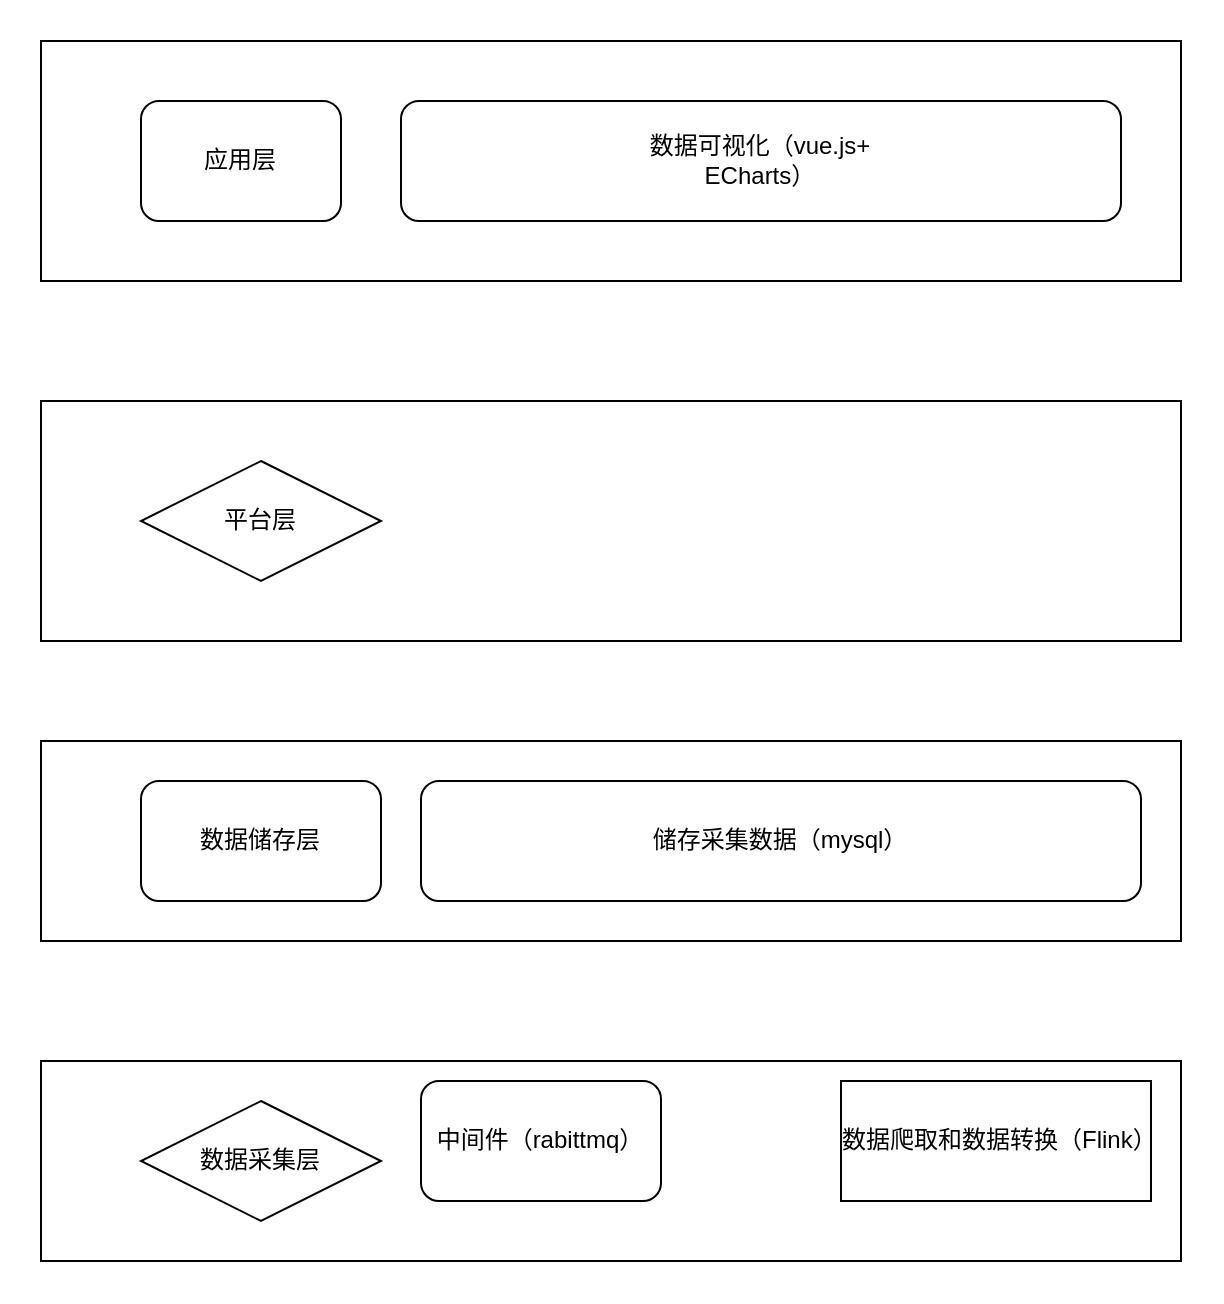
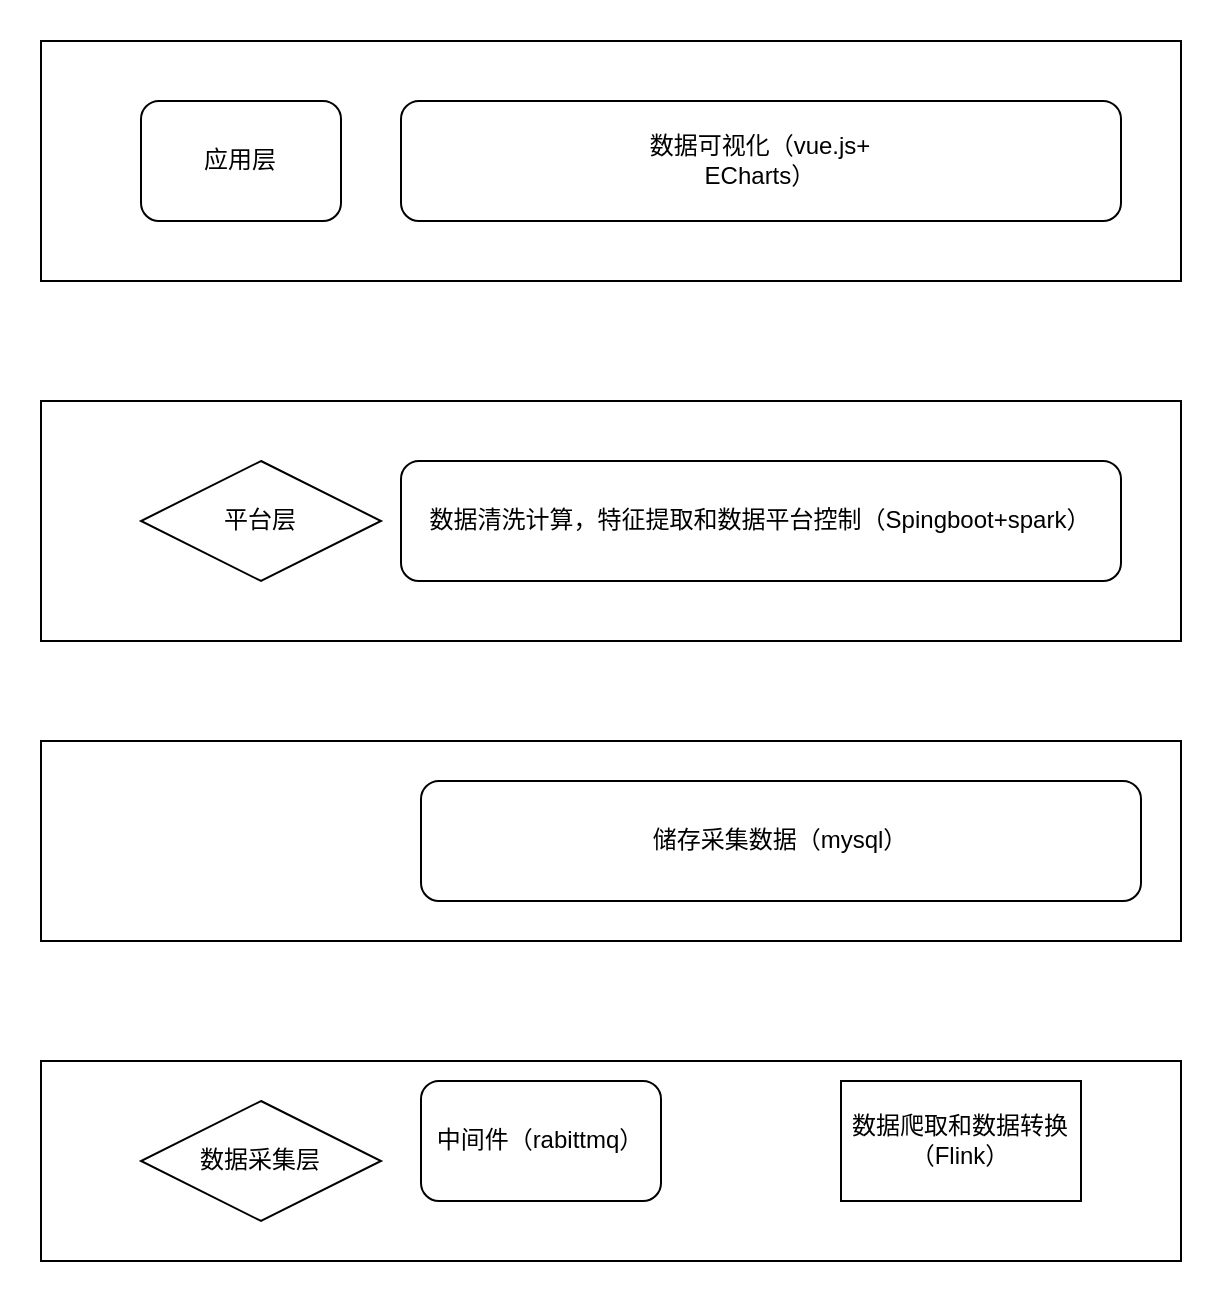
+ <mxCell id="7" value="数据清洗计算，特征提取和数据平台控制（Spingboot+spark）" style="rounded=1;whiteSpace=wrap;html=1;" vertex="1" parent="1"><mxGeometry x="200" y="230" width="360" height="60" as="geometry" /></mxCell>
- <mxCell id="9" value="数据储存层" style="rounded=1;whiteSpace=wrap;html=1;" vertex="1" parent="1"><mxGeometry x="70" y="390" width="120" height="60" as="geometry" /></mxCell>
- <mxCell id="13" value="数据爬取和数据转换（Flink）" style="rounded=0;whiteSpace=wrap;html=1;" vertex="1" parent="1"><mxGeometry x="420" y="540" width="155" height="60" as="geometry" /></mxCell>
+ <mxCell id="13" value="数据爬取和数据转换（Flink）" style="rounded=0;whiteSpace=wrap;html=1;" vertex="1" parent="1"><mxGeometry x="420" y="540" width="120" height="60" as="geometry" /></mxCell>
